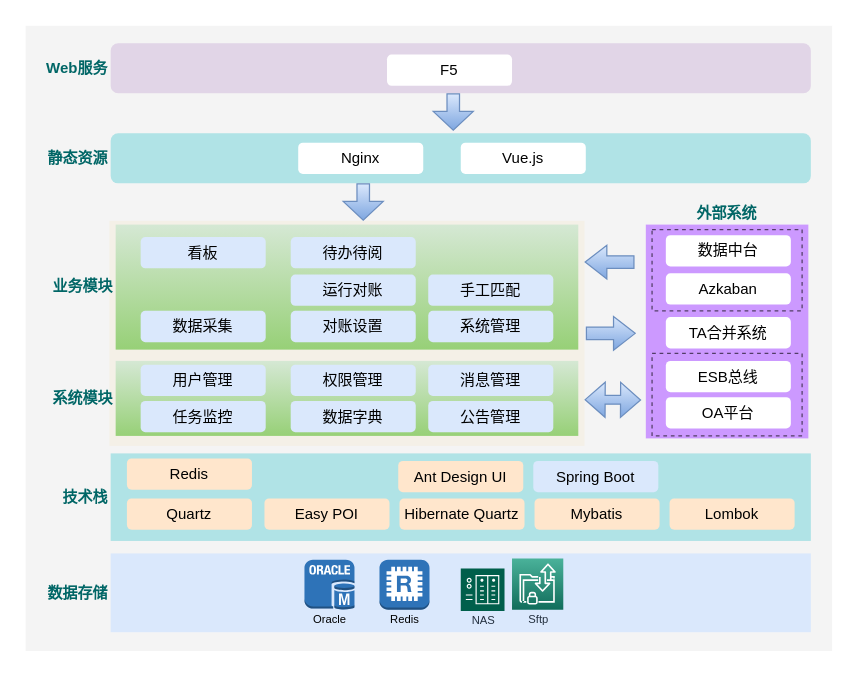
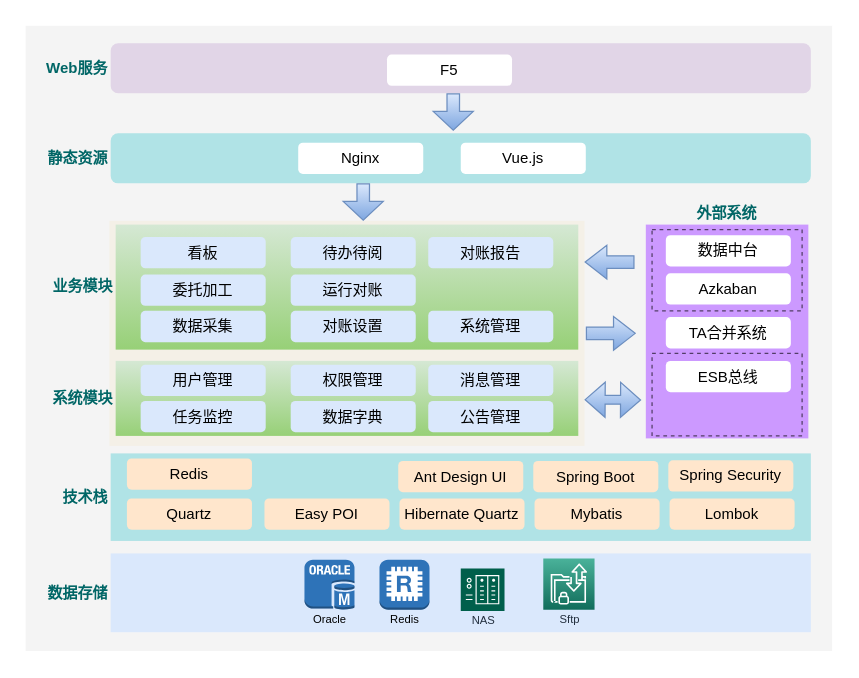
+ <mxCell id="12" value="对账报告" style="rounded=1;whiteSpace=wrap;html=1;fillColor=#dae8fc;strokeColor=none;" vertex="1" parent="1"><mxGeometry x="342" y="189" width="100" height="25" as="geometry" /></mxCell>
+ <mxCell id="13" value="委托加工" style="rounded=1;whiteSpace=wrap;html=1;fillColor=#dae8fc;strokeColor=none;" vertex="1" parent="1"><mxGeometry x="112" y="219" width="100" height="25" as="geometry" /></mxCell>
- <mxCell id="15" value="手工匹配" style="rounded=1;whiteSpace=wrap;html=1;strokeColor=none;fillColor=#dae8fc;" vertex="1" parent="1"><mxGeometry x="342" y="219" width="100" height="25" as="geometry" /></mxCell>
- <mxCell id="45" value="OA平台" style="rounded=1;whiteSpace=wrap;html=1;strokeColor=none;" vertex="1" parent="1"><mxGeometry x="532" y="317" width="100" height="25" as="geometry" /></mxCell>
- <mxCell id="27" value="Spring Boot" style="rounded=1;whiteSpace=wrap;html=1;fillColor=#dae8fc;strokeColor=none;" vertex="1" parent="1"><mxGeometry x="426" y="368" width="100" height="25" as="geometry" /></mxCell>
+ <mxCell id="27" value="Spring Boot" style="rounded=1;whiteSpace=wrap;html=1;fillColor=#ffe6cc;strokeColor=none;" vertex="1" parent="1"><mxGeometry x="426" y="368" width="100" height="25" as="geometry" /></mxCell>
+ <mxCell id="28" value="Spring Security" style="rounded=1;whiteSpace=wrap;html=1;fillColor=#ffe6cc;strokeColor=none;" vertex="1" parent="1"><mxGeometry x="534" y="367.5" width="100" height="25" as="geometry" /></mxCell>
- <mxCell id="40" value="Sftp" style="sketch=0;points=[[0,0,0],[0.25,0,0],[0.5,0,0],[0.75,0,0],[1,0,0],[0,1,0],[0.25,1,0],[0.5,1,0],[0.75,1,0],[1,1,0],[0,0.25,0],[0,0.5,0],[0,0.75,0],[1,0.25,0],[1,0.5,0],[1,0.75,0]];outlineConnect=0;fontColor=#232F3E;gradientColor=#4AB29A;gradientDirection=north;fillColor=#116D5B;strokeColor=#ffffff;dashed=0;verticalLabelPosition=bottom;verticalAlign=top;align=center;fontSize=9;fontStyle=0;aspect=fixed;shape=mxgraph.aws4.resourceIcon;resIcon=mxgraph.aws4.transfer_for_sftp;rounded=0;horizontal=1;spacing=1;html=1;spacingTop=-3;" vertex="1" parent="1"><mxGeometry x="409" y="446" width="41" height="41" as="geometry" /></mxCell>
+ <mxCell id="40" value="Sftp" style="sketch=0;points=[[0,0,0],[0.25,0,0],[0.5,0,0],[0.75,0,0],[1,0,0],[0,1,0],[0.25,1,0],[0.5,1,0],[0.75,1,0],[1,1,0],[0,0.25,0],[0,0.5,0],[0,0.75,0],[1,0.25,0],[1,0.5,0],[1,0.75,0]];outlineConnect=0;fontColor=#232F3E;gradientColor=#4AB29A;gradientDirection=north;fillColor=#116D5B;strokeColor=#ffffff;dashed=0;verticalLabelPosition=bottom;verticalAlign=top;align=center;fontSize=9;fontStyle=0;aspect=fixed;shape=mxgraph.aws4.resourceIcon;resIcon=mxgraph.aws4.transfer_for_sftp;rounded=0;horizontal=1;spacing=1;html=1;spacingTop=-3;" vertex="1" parent="1"><mxGeometry x="434" y="446" width="41" height="41" as="geometry" /></mxCell>
